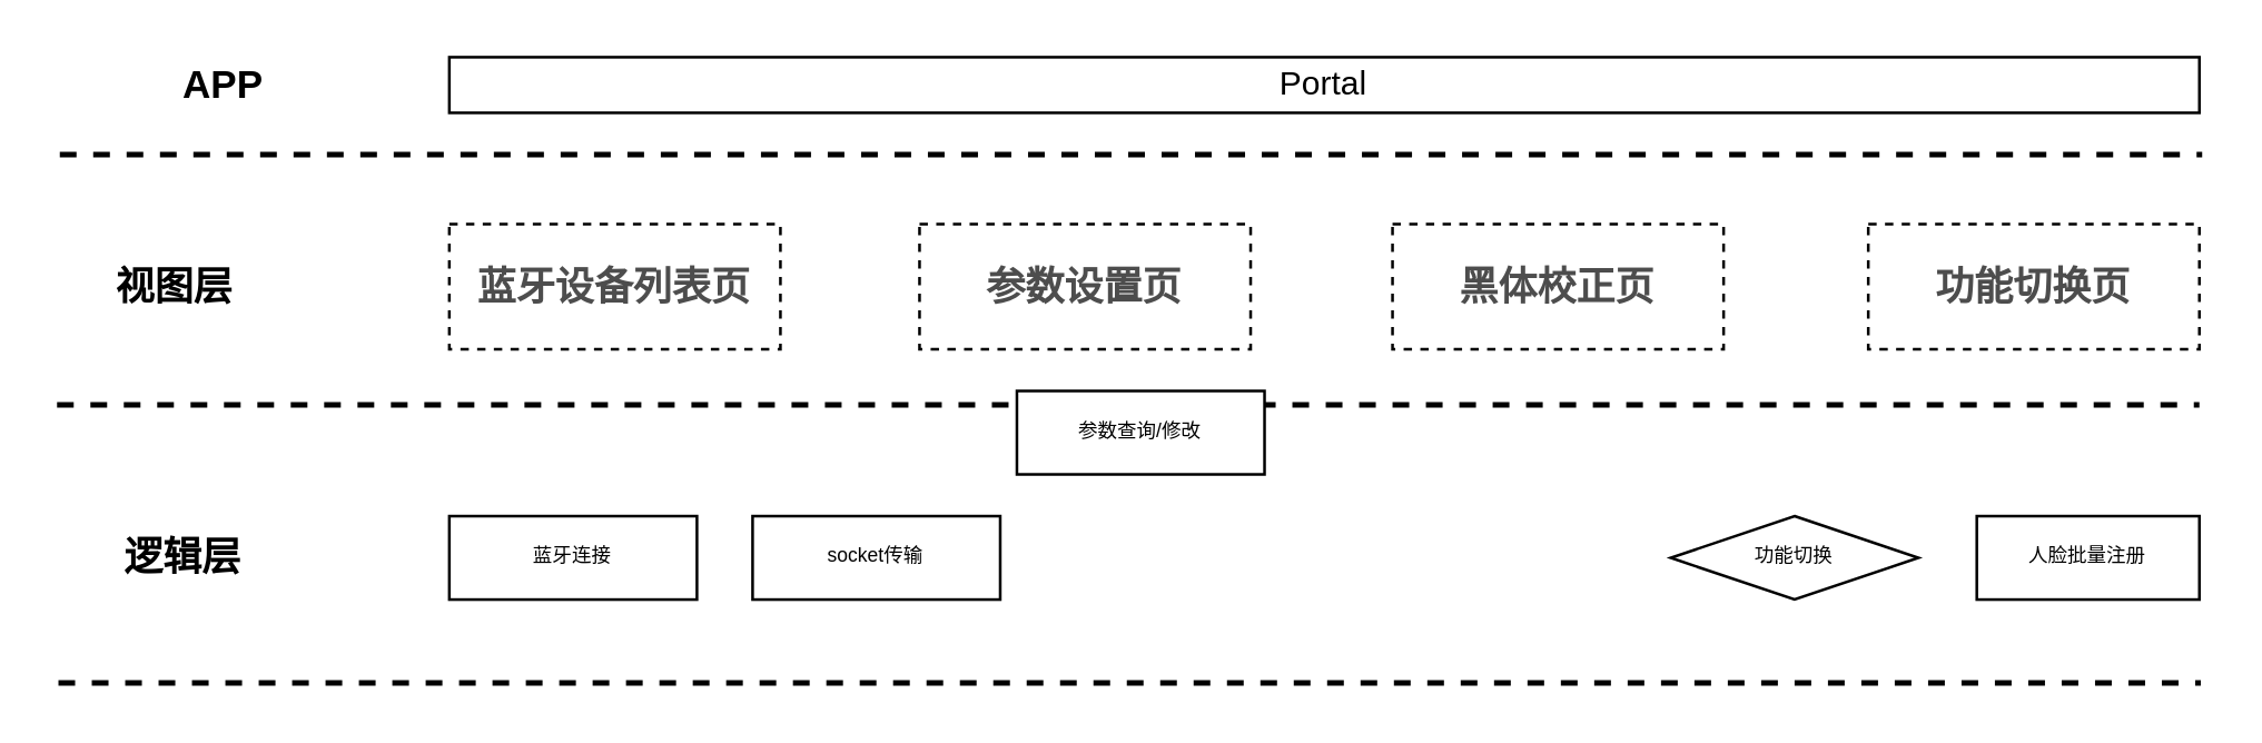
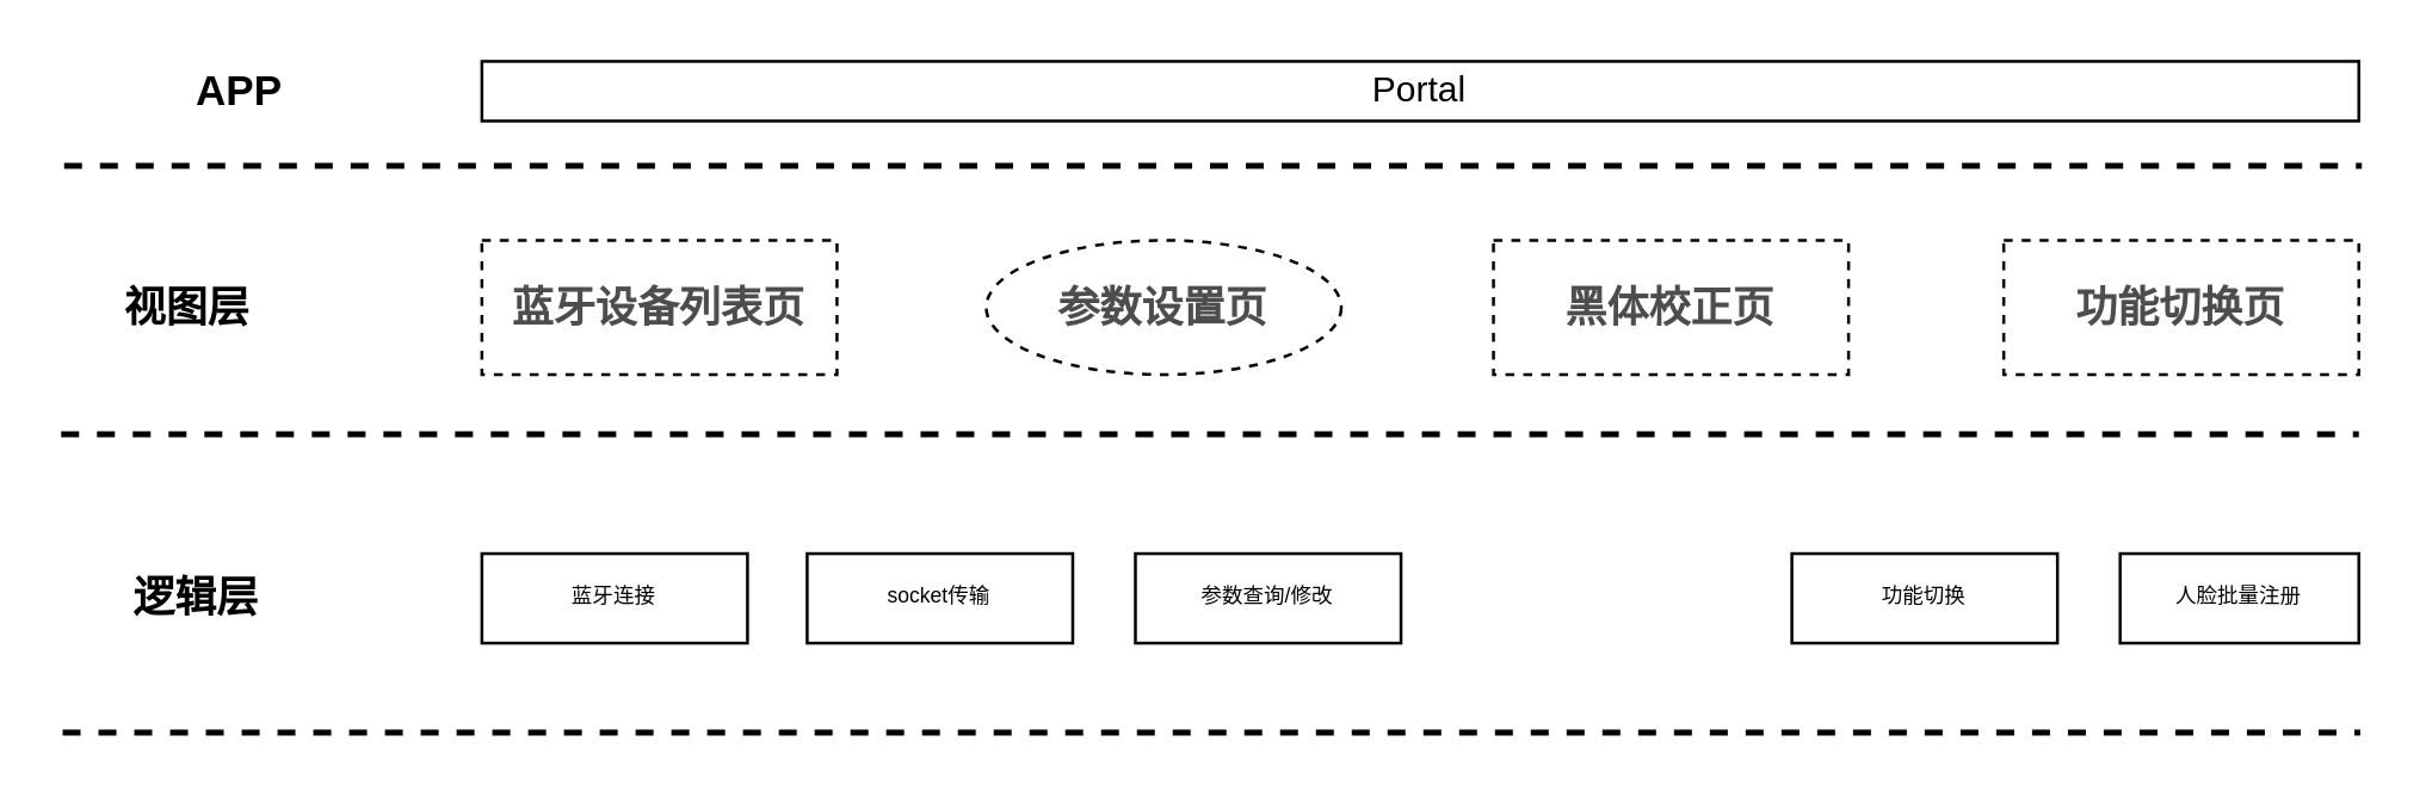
- <mxCell id="15" value="&lt;font color=&quot;#4d4d4d&quot;&gt;&lt;b&gt;参数设置页&lt;/b&gt;&lt;/font&gt;" style="rounded=0;whiteSpace=wrap;html=1;fontSize=14;dashed=1;verticalAlign=middle;" vertex="1" parent="1"><mxGeometry x="330" y="80" width="119" height="45" as="geometry" /></mxCell>
+ <mxCell id="15" value="&lt;font color=&quot;#4d4d4d&quot;&gt;&lt;b&gt;参数设置页&lt;/b&gt;&lt;/font&gt;" style="ellipse;whiteSpace=wrap;html=1;fontSize=14;dashed=1;verticalAlign=middle;" vertex="1" parent="1"><mxGeometry x="330" y="80" width="119" height="45" as="geometry" /></mxCell>
- <mxCell id="9" value="参数查询/修改" style="rounded=0;whiteSpace=wrap;html=1;fontSize=7;" vertex="1" parent="1"><mxGeometry x="365" y="140" width="89" height="30" as="geometry" /></mxCell>
+ <mxCell id="9" value="参数查询/修改" style="rounded=0;whiteSpace=wrap;html=1;fontSize=7;" vertex="1" parent="1"><mxGeometry x="380" y="185" width="89" height="30" as="geometry" /></mxCell>
- <mxCell id="10" value="功能切换" style="rhombus;whiteSpace=wrap;html=1;fontSize=7;" vertex="1" parent="1"><mxGeometry x="600" y="185" width="89" height="30" as="geometry" /></mxCell>
+ <mxCell id="10" value="功能切换" style="rounded=0;whiteSpace=wrap;html=1;fontSize=7;" vertex="1" parent="1"><mxGeometry x="600" y="185" width="89" height="30" as="geometry" /></mxCell>
